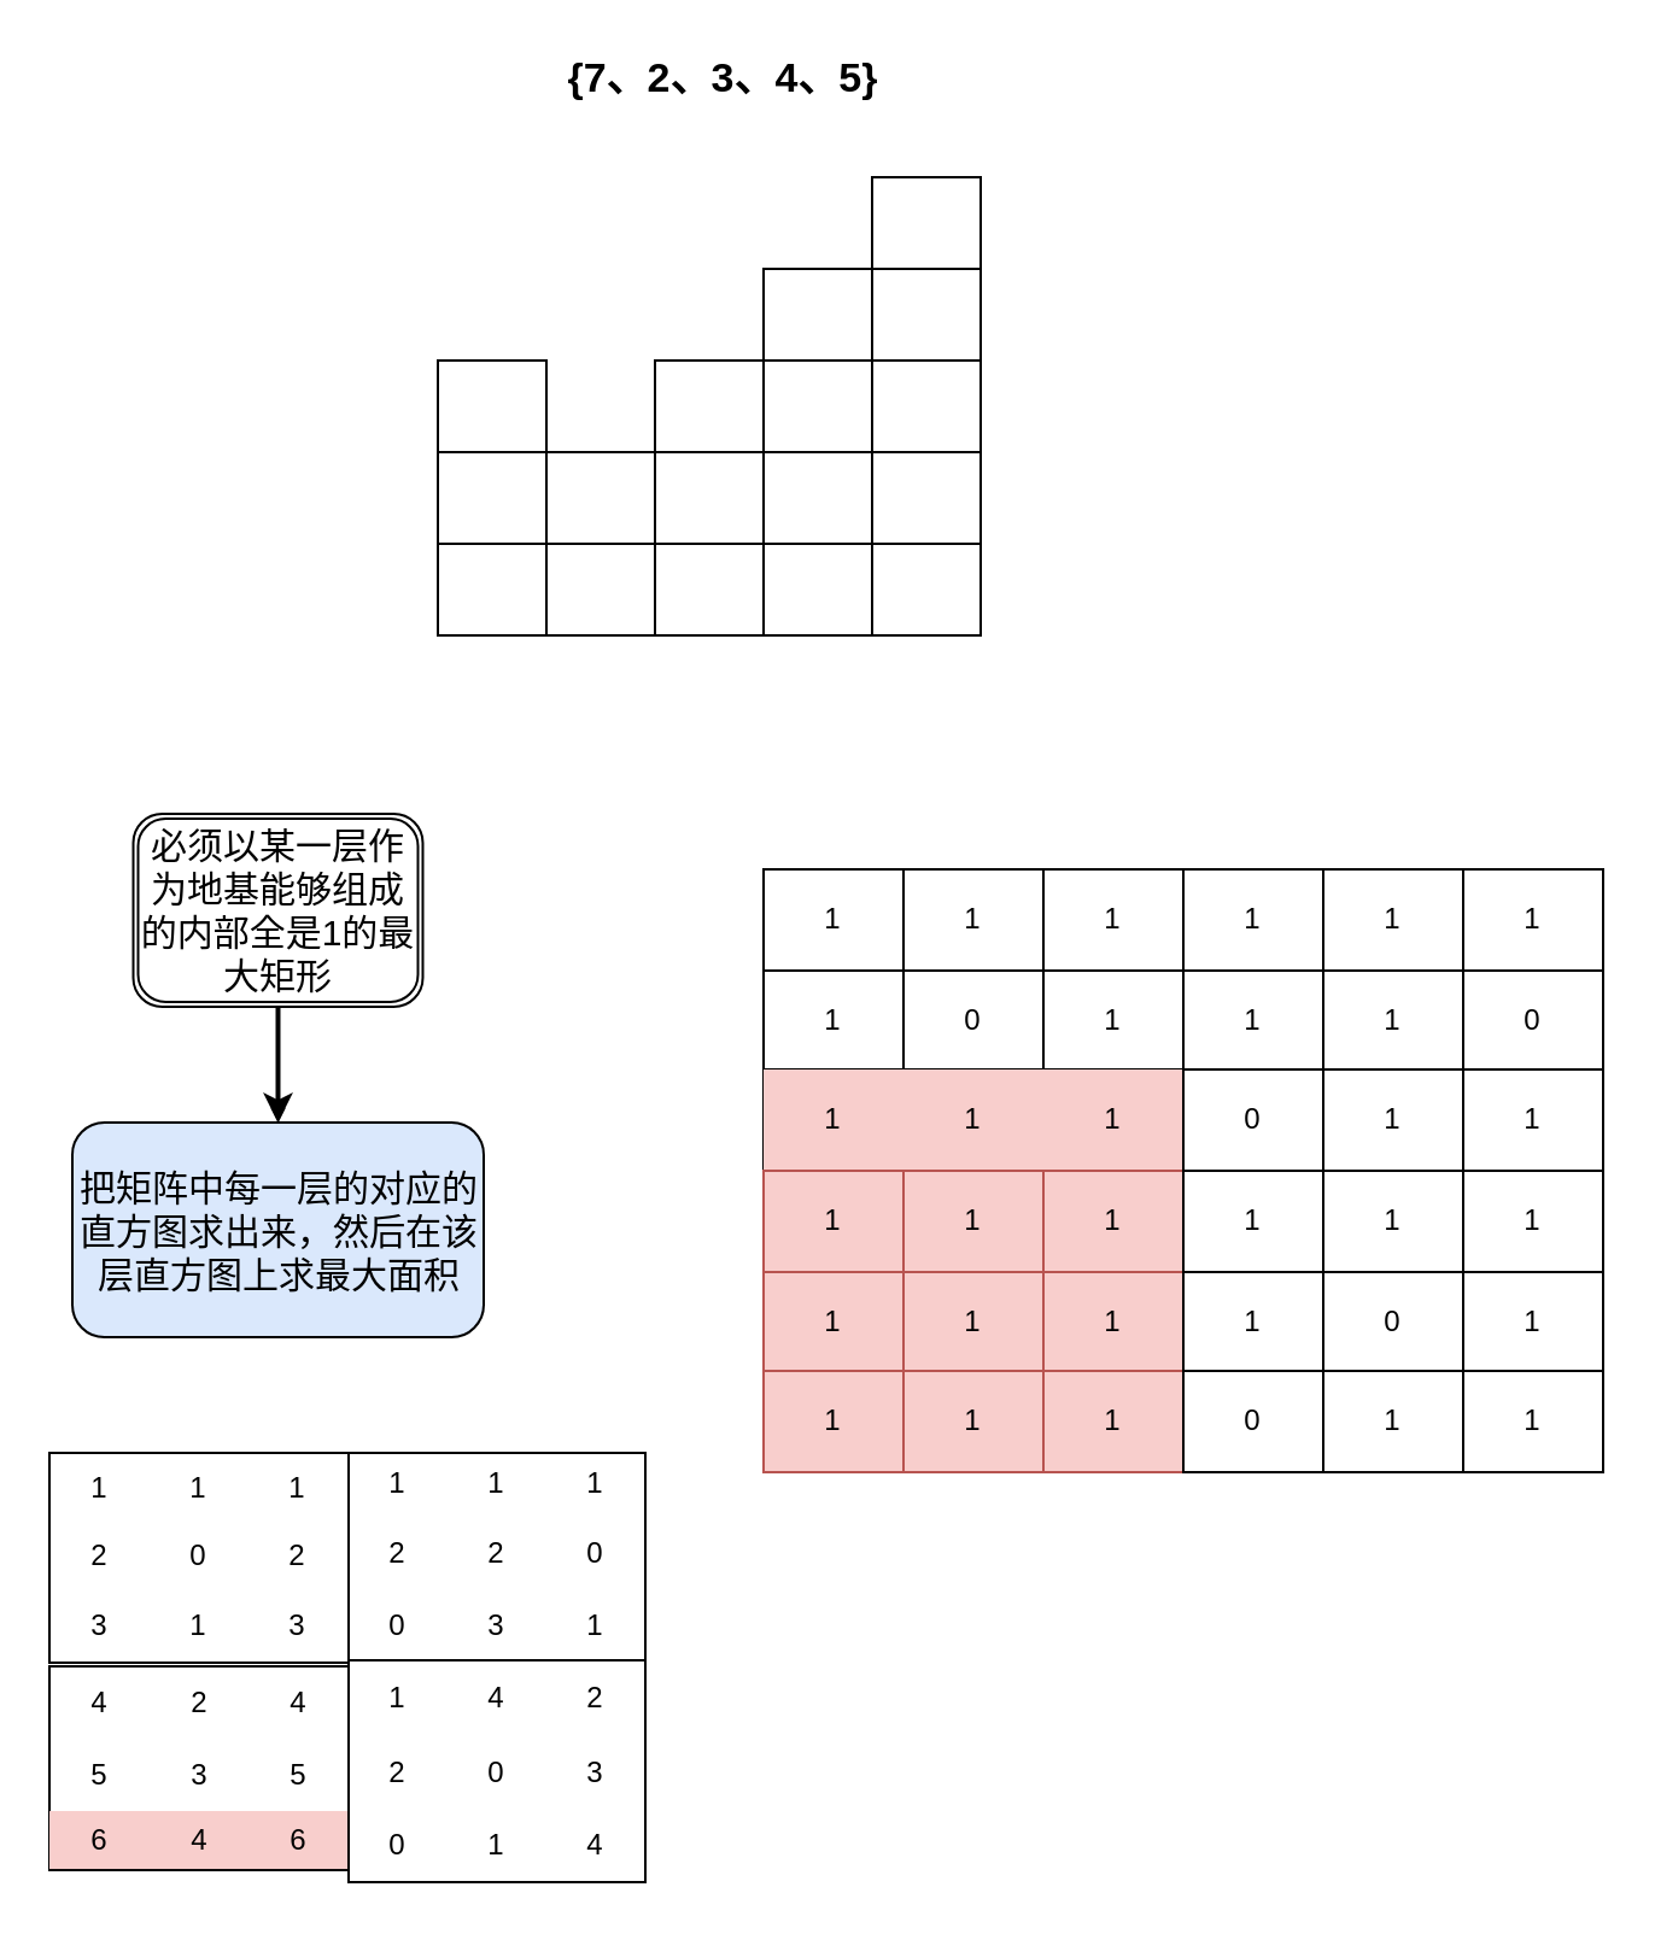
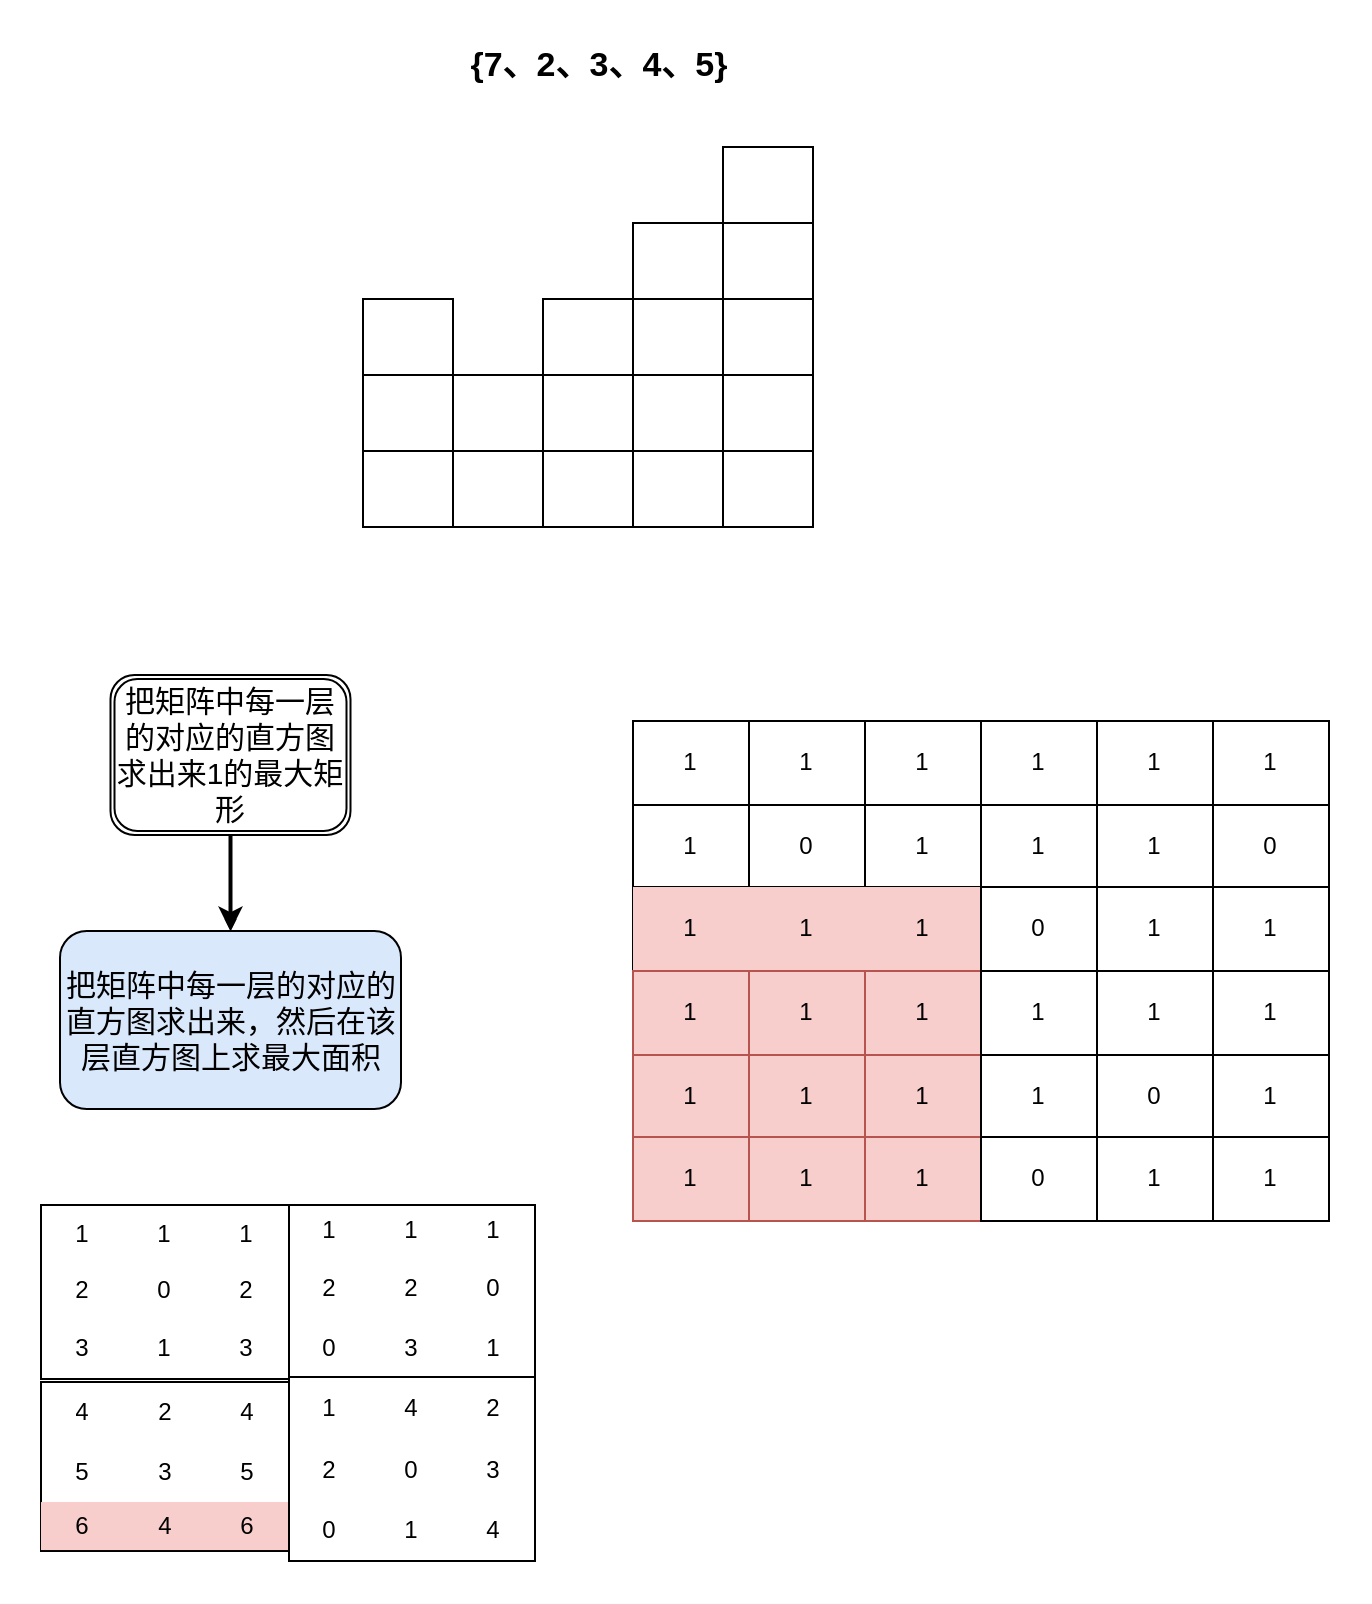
- <mxCell id="78" value="必须以某一层作为地基能够组成的内部全是1的最大矩形" style="shape=ext;double=1;rounded=1;whiteSpace=wrap;html=1;fontSize=15;" vertex="1" parent="1"><mxGeometry x="54.75" y="337" width="120" height="80" as="geometry" /></mxCell>
+ <mxCell id="78" value="把矩阵中每一层的对应的直方图求出来1的最大矩形" style="shape=ext;double=1;rounded=1;whiteSpace=wrap;html=1;fontSize=15;" vertex="1" parent="1"><mxGeometry x="54.75" y="337" width="120" height="80" as="geometry" /></mxCell>
